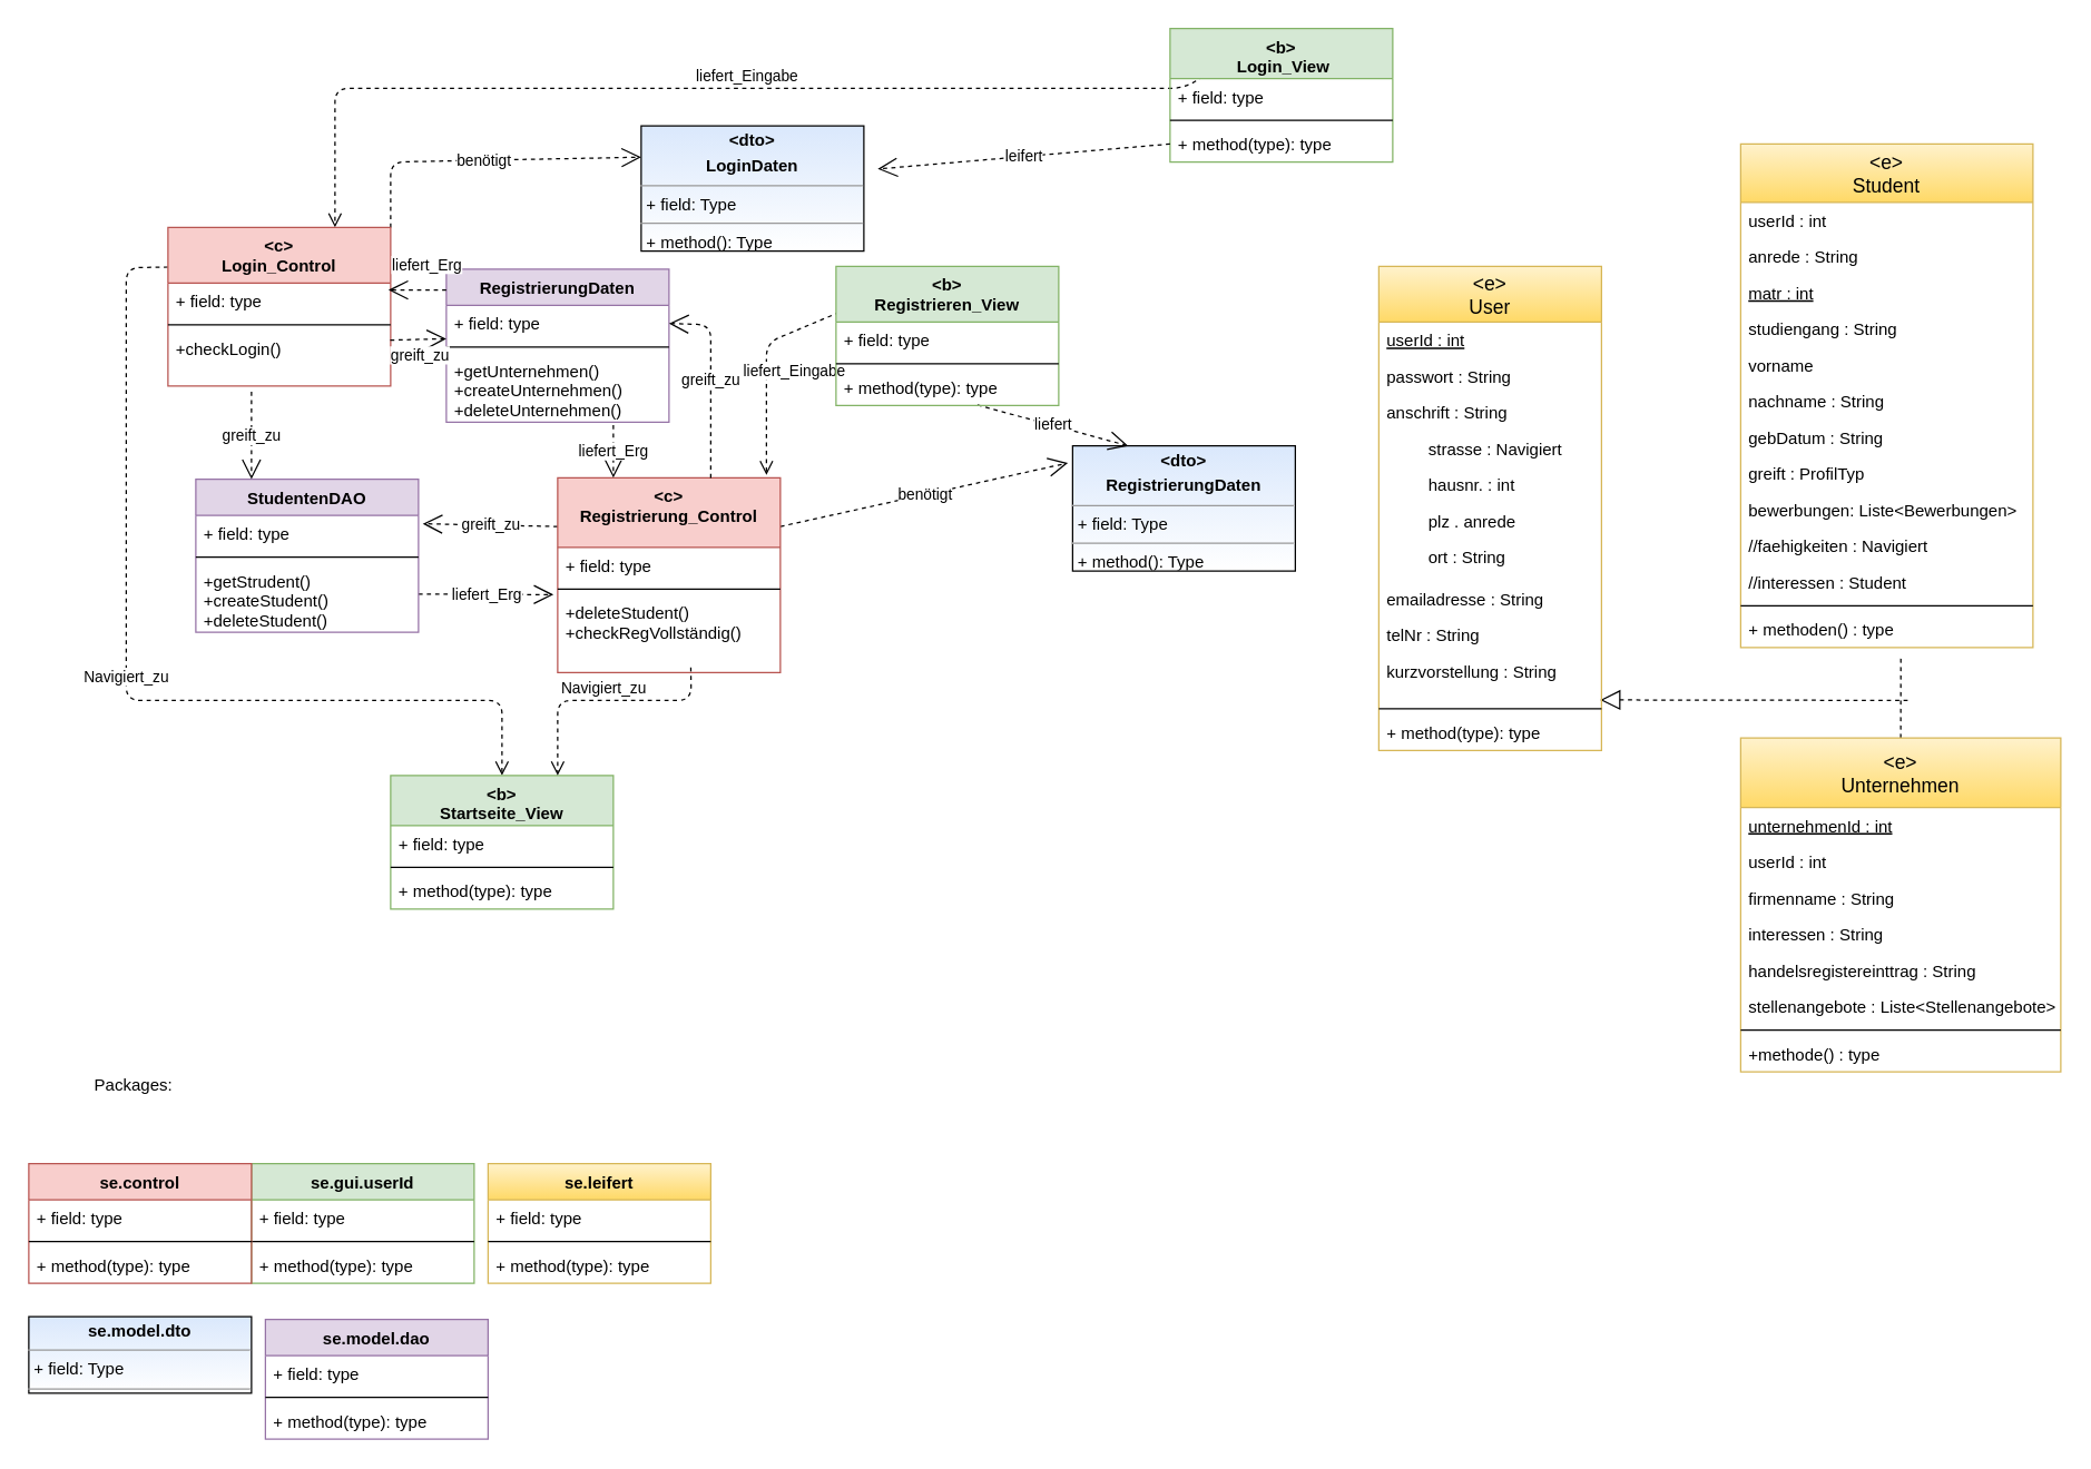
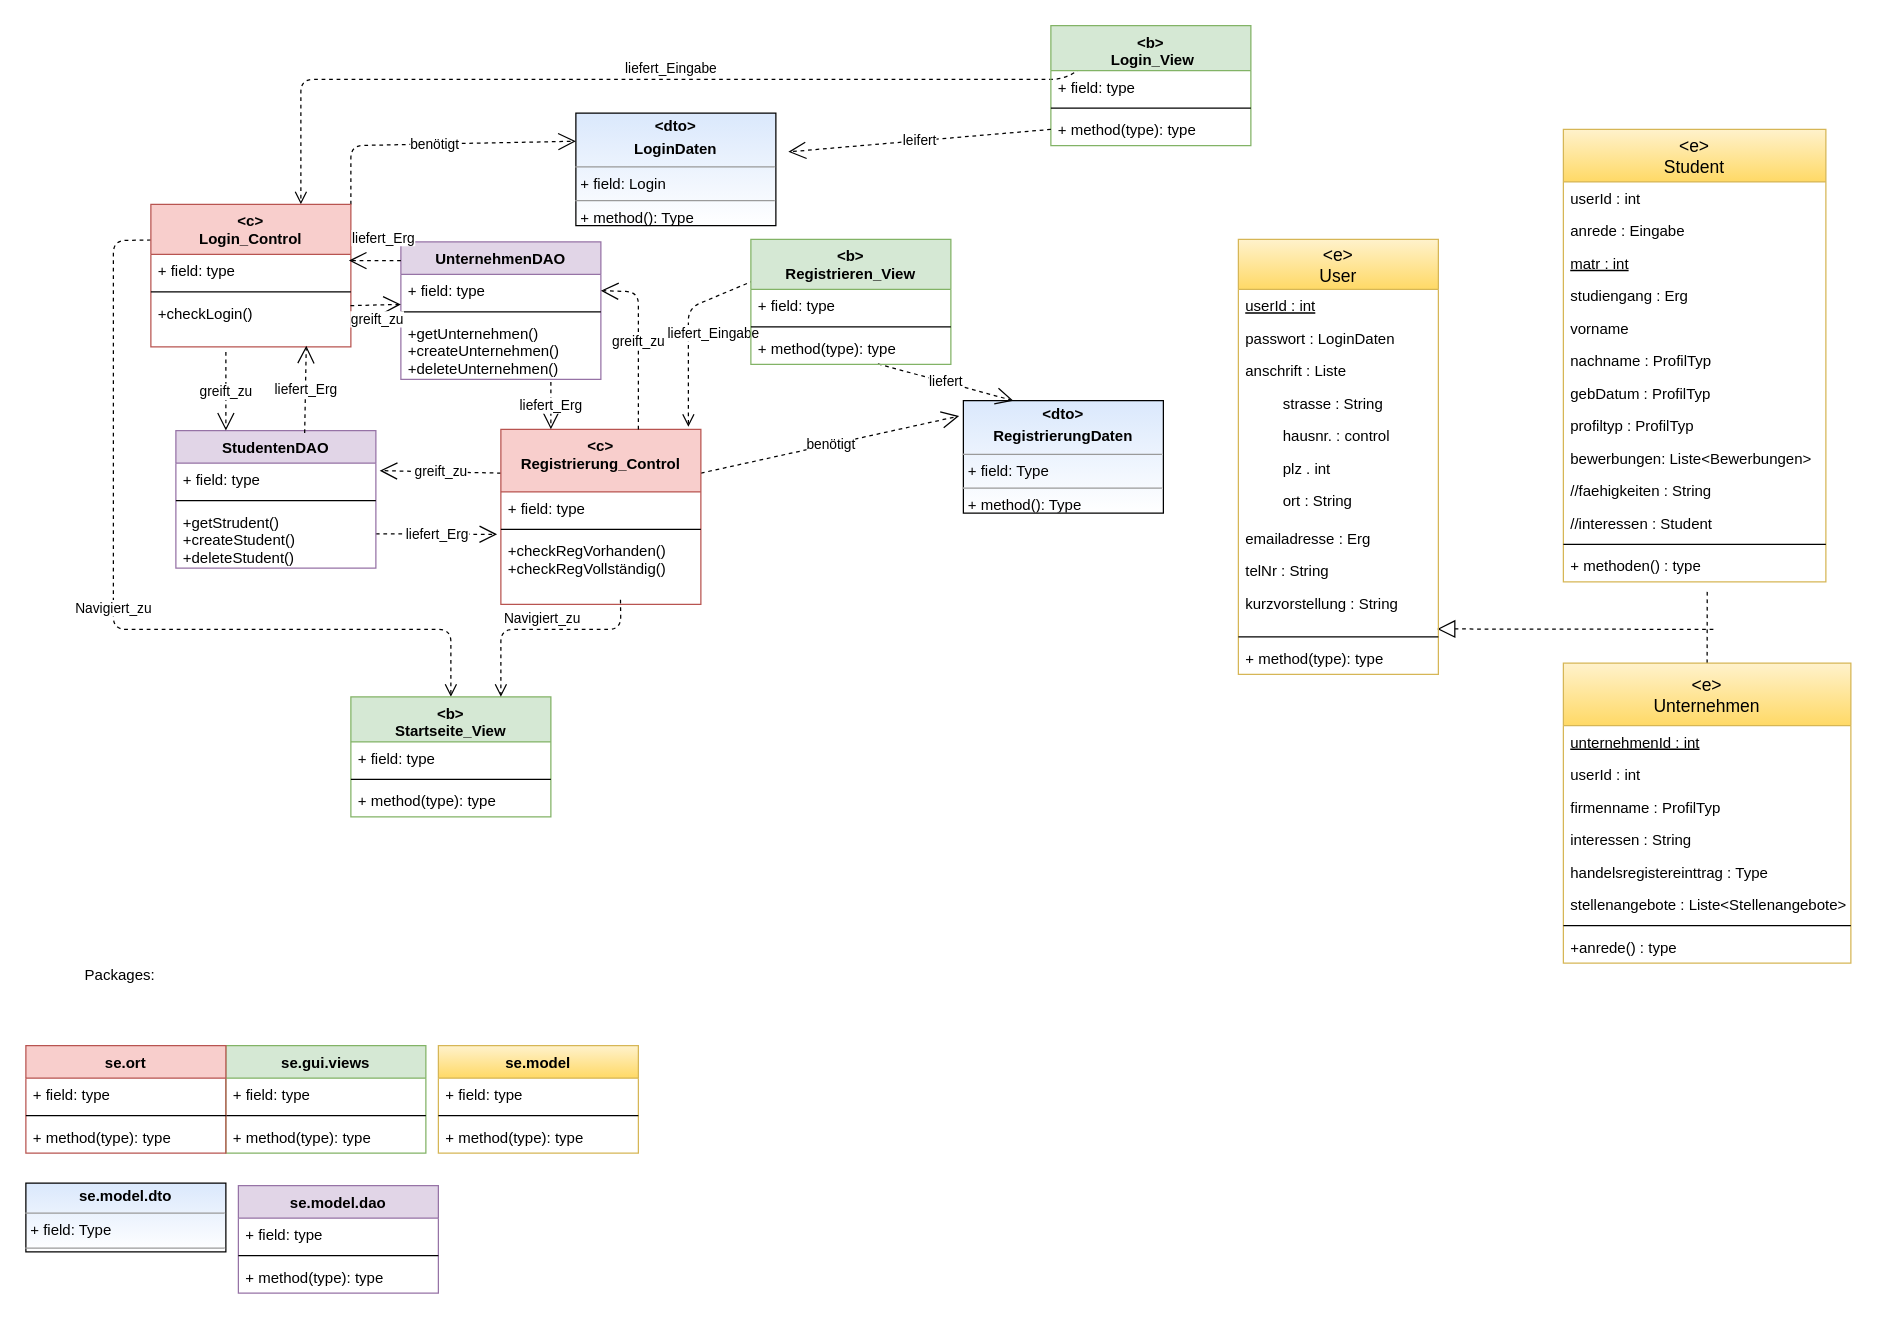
- <mxCell id="8" value="&lt;p style=&quot;margin: 0px ; margin-top: 4px ; text-align: center&quot;&gt;&lt;b&gt;&amp;lt;dto&amp;gt;&lt;/b&gt;&lt;/p&gt;&lt;p style=&quot;margin: 0px ; margin-top: 4px ; text-align: center&quot;&gt;&lt;b&gt;LoginDaten&lt;/b&gt;&lt;/p&gt;&lt;hr size=&quot;1&quot;&gt;&lt;p style=&quot;margin: 0px ; margin-left: 4px&quot;&gt;+ field: Type&lt;/p&gt;&lt;hr size=&quot;1&quot;&gt;&lt;p style=&quot;margin: 0px ; margin-left: 4px&quot;&gt;+ method(): Type&lt;/p&gt;" style="verticalAlign=top;align=left;overflow=fill;fontSize=12;fontFamily=Helvetica;html=1;fillColor=#dae8fc;gradientColor=#ffffff;gradientDirection=south;" parent="1" vertex="1"><mxGeometry x="460" y="90" width="160" height="90" as="geometry" /></mxCell>
+ <mxCell id="8" value="&lt;p style=&quot;margin: 0px ; margin-top: 4px ; text-align: center&quot;&gt;&lt;b&gt;&amp;lt;dto&amp;gt;&lt;/b&gt;&lt;/p&gt;&lt;p style=&quot;margin: 0px ; margin-top: 4px ; text-align: center&quot;&gt;&lt;b&gt;LoginDaten&lt;/b&gt;&lt;/p&gt;&lt;hr size=&quot;1&quot;&gt;&lt;p style=&quot;margin: 0px ; margin-left: 4px&quot;&gt;+ field: Login&lt;/p&gt;&lt;hr size=&quot;1&quot;&gt;&lt;p style=&quot;margin: 0px ; margin-left: 4px&quot;&gt;+ method(): Type&lt;/p&gt;" style="verticalAlign=top;align=left;overflow=fill;fontSize=12;fontFamily=Helvetica;html=1;fillColor=#dae8fc;gradientColor=#ffffff;gradientDirection=south;" parent="1" vertex="1"><mxGeometry x="460" y="90" width="160" height="90" as="geometry" /></mxCell>
- <mxCell id="70" value="anrede : String" style="text;strokeColor=none;fillColor=none;spacingLeft=4;spacingRight=4;overflow=hidden;rotatable=0;points=[[0,0.5],[1,0.5]];portConstraint=eastwest;fontSize=12;" parent="68" vertex="1"><mxGeometry y="68" width="210" height="26" as="geometry" /></mxCell>
+ <mxCell id="70" value="anrede : Eingabe" style="text;strokeColor=none;fillColor=none;spacingLeft=4;spacingRight=4;overflow=hidden;rotatable=0;points=[[0,0.5],[1,0.5]];portConstraint=eastwest;fontSize=12;" parent="68" vertex="1"><mxGeometry y="68" width="210" height="26" as="geometry" /></mxCell>
- <mxCell id="33" value="RegistrierungDaten" style="swimlane;fontStyle=1;align=center;verticalAlign=top;childLayout=stackLayout;horizontal=1;startSize=26;horizontalStack=0;resizeParent=1;resizeParentMax=0;resizeLast=0;collapsible=1;marginBottom=0;fillColor=#e1d5e7;strokeColor=#9673a6;" parent="1" vertex="1"><mxGeometry x="320" y="193" width="160" height="110" as="geometry" /></mxCell>
+ <mxCell id="33" value="UnternehmenDAO" style="swimlane;fontStyle=1;align=center;verticalAlign=top;childLayout=stackLayout;horizontal=1;startSize=26;horizontalStack=0;resizeParent=1;resizeParentMax=0;resizeLast=0;collapsible=1;marginBottom=0;fillColor=#e1d5e7;strokeColor=#9673a6;" parent="1" vertex="1"><mxGeometry x="320" y="193" width="160" height="110" as="geometry" /></mxCell>
- <mxCell id="72" value="studiengang : String" style="text;strokeColor=none;fillColor=none;spacingLeft=4;spacingRight=4;overflow=hidden;rotatable=0;points=[[0,0.5],[1,0.5]];portConstraint=eastwest;fontSize=12;" parent="68" vertex="1"><mxGeometry y="120" width="210" height="26" as="geometry" /></mxCell>
+ <mxCell id="72" value="studiengang : Erg" style="text;strokeColor=none;fillColor=none;spacingLeft=4;spacingRight=4;overflow=hidden;rotatable=0;points=[[0,0.5],[1,0.5]];portConstraint=eastwest;fontSize=12;" parent="68" vertex="1"><mxGeometry y="120" width="210" height="26" as="geometry" /></mxCell>
- <mxCell id="53" value="passwort : String" style="text;strokeColor=none;fillColor=none;spacingLeft=4;spacingRight=4;overflow=hidden;rotatable=0;points=[[0,0.5],[1,0.5]];portConstraint=eastwest;fontSize=12;" parent="51" vertex="1"><mxGeometry y="66" width="160" height="26" as="geometry" /></mxCell>
+ <mxCell id="53" value="passwort : LoginDaten" style="text;strokeColor=none;fillColor=none;spacingLeft=4;spacingRight=4;overflow=hidden;rotatable=0;points=[[0,0.5],[1,0.5]];portConstraint=eastwest;fontSize=12;" parent="51" vertex="1"><mxGeometry y="66" width="160" height="26" as="geometry" /></mxCell>
- <mxCell id="74" value="nachname : String" style="text;strokeColor=none;fillColor=none;spacingLeft=4;spacingRight=4;overflow=hidden;rotatable=0;points=[[0,0.5],[1,0.5]];portConstraint=eastwest;fontSize=12;" parent="68" vertex="1"><mxGeometry y="172" width="210" height="26" as="geometry" /></mxCell>
+ <mxCell id="74" value="nachname : ProfilTyp" style="text;strokeColor=none;fillColor=none;spacingLeft=4;spacingRight=4;overflow=hidden;rotatable=0;points=[[0,0.5],[1,0.5]];portConstraint=eastwest;fontSize=12;" parent="68" vertex="1"><mxGeometry y="172" width="210" height="26" as="geometry" /></mxCell>
- <mxCell id="54" value="anschrift : String" style="text;strokeColor=none;fillColor=none;spacingLeft=4;spacingRight=4;overflow=hidden;rotatable=0;points=[[0,0.5],[1,0.5]];portConstraint=eastwest;fontSize=12;" parent="51" vertex="1"><mxGeometry y="92" width="160" height="26" as="geometry" /></mxCell>
+ <mxCell id="54" value="anschrift : Liste" style="text;strokeColor=none;fillColor=none;spacingLeft=4;spacingRight=4;overflow=hidden;rotatable=0;points=[[0,0.5],[1,0.5]];portConstraint=eastwest;fontSize=12;" parent="51" vertex="1"><mxGeometry y="92" width="160" height="26" as="geometry" /></mxCell>
+ <mxCell id="46" value="liefert_Erg" style="endArrow=open;endSize=12;dashed=1;html=1;entryX=0.777;entryY=0.975;entryDx=0;entryDy=0;entryPerimeter=0;exitX=0.644;exitY=0.018;exitDx=0;exitDy=0;exitPerimeter=0;" parent="1" source="41" target="32" edge="1"><mxGeometry width="160" relative="1" as="geometry"><mxPoint x="310" y="436.5" as="sourcePoint" /><mxPoint x="406.96" y="430" as="targetPoint" /></mxGeometry></mxCell>
- <mxCell id="75" value="gebDatum : String" style="text;strokeColor=none;fillColor=none;spacingLeft=4;spacingRight=4;overflow=hidden;rotatable=0;points=[[0,0.5],[1,0.5]];portConstraint=eastwest;fontSize=12;" parent="68" vertex="1"><mxGeometry y="198" width="210" height="26" as="geometry" /></mxCell>
+ <mxCell id="75" value="gebDatum : ProfilTyp" style="text;strokeColor=none;fillColor=none;spacingLeft=4;spacingRight=4;overflow=hidden;rotatable=0;points=[[0,0.5],[1,0.5]];portConstraint=eastwest;fontSize=12;" parent="68" vertex="1"><mxGeometry y="198" width="210" height="26" as="geometry" /></mxCell>
- <mxCell id="55" value="strasse : Navigiert" style="shape=partialRectangle;top=0;left=0;right=0;bottom=0;align=left;verticalAlign=top;fillColor=none;spacingLeft=34;spacingRight=4;overflow=hidden;rotatable=0;points=[[0,0.5],[1,0.5]];portConstraint=eastwest;dropTarget=0;fontSize=12;" parent="51" vertex="1"><mxGeometry y="118" width="160" height="26" as="geometry" /></mxCell>
+ <mxCell id="55" value="strasse : String" style="shape=partialRectangle;top=0;left=0;right=0;bottom=0;align=left;verticalAlign=top;fillColor=none;spacingLeft=34;spacingRight=4;overflow=hidden;rotatable=0;points=[[0,0.5],[1,0.5]];portConstraint=eastwest;dropTarget=0;fontSize=12;" parent="51" vertex="1"><mxGeometry y="118" width="160" height="26" as="geometry" /></mxCell>
- <mxCell id="76" value="greift : ProfilTyp" style="text;strokeColor=none;fillColor=none;spacingLeft=4;spacingRight=4;overflow=hidden;rotatable=0;points=[[0,0.5],[1,0.5]];portConstraint=eastwest;fontSize=12;" parent="68" vertex="1"><mxGeometry y="224" width="210" height="26" as="geometry" /></mxCell>
+ <mxCell id="76" value="profiltyp : ProfilTyp" style="text;strokeColor=none;fillColor=none;spacingLeft=4;spacingRight=4;overflow=hidden;rotatable=0;points=[[0,0.5],[1,0.5]];portConstraint=eastwest;fontSize=12;" parent="68" vertex="1"><mxGeometry y="224" width="210" height="26" as="geometry" /></mxCell>
- <mxCell id="57" value="hausnr. : int" style="shape=partialRectangle;top=0;left=0;right=0;bottom=0;align=left;verticalAlign=top;fillColor=none;spacingLeft=34;spacingRight=4;overflow=hidden;rotatable=0;points=[[0,0.5],[1,0.5]];portConstraint=eastwest;dropTarget=0;fontSize=12;" parent="51" vertex="1"><mxGeometry y="144" width="160" height="26" as="geometry" /></mxCell>
+ <mxCell id="57" value="hausnr. : control" style="shape=partialRectangle;top=0;left=0;right=0;bottom=0;align=left;verticalAlign=top;fillColor=none;spacingLeft=34;spacingRight=4;overflow=hidden;rotatable=0;points=[[0,0.5],[1,0.5]];portConstraint=eastwest;dropTarget=0;fontSize=12;" parent="51" vertex="1"><mxGeometry y="144" width="160" height="26" as="geometry" /></mxCell>
- <mxCell id="59" value="plz . anrede" style="shape=partialRectangle;top=0;left=0;right=0;bottom=0;align=left;verticalAlign=top;fillColor=none;spacingLeft=34;spacingRight=4;overflow=hidden;rotatable=0;points=[[0,0.5],[1,0.5]];portConstraint=eastwest;dropTarget=0;fontSize=12;" parent="51" vertex="1"><mxGeometry y="170" width="160" height="26" as="geometry" /></mxCell>
+ <mxCell id="59" value="plz . int" style="shape=partialRectangle;top=0;left=0;right=0;bottom=0;align=left;verticalAlign=top;fillColor=none;spacingLeft=34;spacingRight=4;overflow=hidden;rotatable=0;points=[[0,0.5],[1,0.5]];portConstraint=eastwest;dropTarget=0;fontSize=12;" parent="51" vertex="1"><mxGeometry y="170" width="160" height="26" as="geometry" /></mxCell>
- <mxCell id="78" value="//faehigkeiten : Navigiert" style="text;strokeColor=none;fillColor=none;spacingLeft=4;spacingRight=4;overflow=hidden;rotatable=0;points=[[0,0.5],[1,0.5]];portConstraint=eastwest;fontSize=12;" parent="68" vertex="1"><mxGeometry y="276" width="210" height="26" as="geometry" /></mxCell>
+ <mxCell id="78" value="//faehigkeiten : String" style="text;strokeColor=none;fillColor=none;spacingLeft=4;spacingRight=4;overflow=hidden;rotatable=0;points=[[0,0.5],[1,0.5]];portConstraint=eastwest;fontSize=12;" parent="68" vertex="1"><mxGeometry y="276" width="210" height="26" as="geometry" /></mxCell>
- <mxCell id="63" value="emailadresse : String" style="text;strokeColor=none;fillColor=none;spacingLeft=4;spacingRight=4;overflow=hidden;rotatable=0;points=[[0,0.5],[1,0.5]];portConstraint=eastwest;fontSize=12;" parent="51" vertex="1"><mxGeometry y="226" width="160" height="26" as="geometry" /></mxCell>
+ <mxCell id="63" value="emailadresse : Erg" style="text;strokeColor=none;fillColor=none;spacingLeft=4;spacingRight=4;overflow=hidden;rotatable=0;points=[[0,0.5],[1,0.5]];portConstraint=eastwest;fontSize=12;" parent="51" vertex="1"><mxGeometry y="226" width="160" height="26" as="geometry" /></mxCell>
- <mxCell id="40" value="+deleteStudent()&#10;+checkRegVollständig()" style="text;strokeColor=none;fillColor=none;align=left;verticalAlign=top;spacingLeft=4;spacingRight=4;overflow=hidden;rotatable=0;points=[[0,0.5],[1,0.5]];portConstraint=eastwest;" parent="37" vertex="1"><mxGeometry y="84" width="160" height="56" as="geometry" /></mxCell>
+ <mxCell id="40" value="+checkRegVorhanden()&#10;+checkRegVollständig()" style="text;strokeColor=none;fillColor=none;align=left;verticalAlign=top;spacingLeft=4;spacingRight=4;overflow=hidden;rotatable=0;points=[[0,0.5],[1,0.5]];portConstraint=eastwest;" parent="37" vertex="1"><mxGeometry y="84" width="160" height="56" as="geometry" /></mxCell>
- <mxCell id="86" value="firmenname : String" style="text;strokeColor=none;fillColor=none;spacingLeft=4;spacingRight=4;overflow=hidden;rotatable=0;points=[[0,0.5],[1,0.5]];portConstraint=eastwest;fontSize=12;" parent="83" vertex="1"><mxGeometry y="102" width="230" height="26" as="geometry" /></mxCell>
+ <mxCell id="86" value="firmenname : ProfilTyp" style="text;strokeColor=none;fillColor=none;spacingLeft=4;spacingRight=4;overflow=hidden;rotatable=0;points=[[0,0.5],[1,0.5]];portConstraint=eastwest;fontSize=12;" parent="83" vertex="1"><mxGeometry y="102" width="230" height="26" as="geometry" /></mxCell>
- <mxCell id="88" value="handelsregistereinttrag : String" style="text;strokeColor=none;fillColor=none;spacingLeft=4;spacingRight=4;overflow=hidden;rotatable=0;points=[[0,0.5],[1,0.5]];portConstraint=eastwest;fontSize=12;" parent="83" vertex="1"><mxGeometry y="154" width="230" height="26" as="geometry" /></mxCell>
+ <mxCell id="88" value="handelsregistereinttrag : Type" style="text;strokeColor=none;fillColor=none;spacingLeft=4;spacingRight=4;overflow=hidden;rotatable=0;points=[[0,0.5],[1,0.5]];portConstraint=eastwest;fontSize=12;" parent="83" vertex="1"><mxGeometry y="154" width="230" height="26" as="geometry" /></mxCell>
- <mxCell id="91" value="+methode() : type" style="text;strokeColor=none;fillColor=none;spacingLeft=4;spacingRight=4;overflow=hidden;rotatable=0;points=[[0,0.5],[1,0.5]];portConstraint=eastwest;fontSize=12;" parent="83" vertex="1"><mxGeometry y="214" width="230" height="26" as="geometry" /></mxCell>
+ <mxCell id="91" value="+anrede() : type" style="text;strokeColor=none;fillColor=none;spacingLeft=4;spacingRight=4;overflow=hidden;rotatable=0;points=[[0,0.5],[1,0.5]];portConstraint=eastwest;fontSize=12;" parent="83" vertex="1"><mxGeometry y="214" width="230" height="26" as="geometry" /></mxCell>
- <mxCell id="104" value="se.control" style="swimlane;fontStyle=1;align=center;verticalAlign=top;childLayout=stackLayout;horizontal=1;startSize=26;horizontalStack=0;resizeParent=1;resizeParentMax=0;resizeLast=0;collapsible=1;marginBottom=0;fillColor=#f8cecc;strokeColor=#b85450;" parent="1" vertex="1"><mxGeometry x="20" y="836" width="160" height="86" as="geometry" /></mxCell>
+ <mxCell id="104" value="se.ort" style="swimlane;fontStyle=1;align=center;verticalAlign=top;childLayout=stackLayout;horizontal=1;startSize=26;horizontalStack=0;resizeParent=1;resizeParentMax=0;resizeLast=0;collapsible=1;marginBottom=0;fillColor=#f8cecc;strokeColor=#b85450;" parent="1" vertex="1"><mxGeometry x="20" y="836" width="160" height="86" as="geometry" /></mxCell>
- <mxCell id="96" value="se.gui.userId" style="swimlane;fontStyle=1;align=center;verticalAlign=top;childLayout=stackLayout;horizontal=1;startSize=26;horizontalStack=0;resizeParent=1;resizeParentMax=0;resizeLast=0;collapsible=1;marginBottom=0;fillColor=#d5e8d4;strokeColor=#82b366;" parent="1" vertex="1"><mxGeometry x="180" y="836" width="160" height="86" as="geometry" /></mxCell>
+ <mxCell id="96" value="se.gui.views" style="swimlane;fontStyle=1;align=center;verticalAlign=top;childLayout=stackLayout;horizontal=1;startSize=26;horizontalStack=0;resizeParent=1;resizeParentMax=0;resizeLast=0;collapsible=1;marginBottom=0;fillColor=#d5e8d4;strokeColor=#82b366;" parent="1" vertex="1"><mxGeometry x="180" y="836" width="160" height="86" as="geometry" /></mxCell>
- <mxCell id="92" value="se.leifert" style="swimlane;fontStyle=1;align=center;verticalAlign=top;childLayout=stackLayout;horizontal=1;startSize=26;horizontalStack=0;resizeParent=1;resizeParentMax=0;resizeLast=0;collapsible=1;marginBottom=0;fillColor=#fff2cc;strokeColor=#d6b656;gradientColor=#ffd966;" parent="1" vertex="1"><mxGeometry x="350" y="836" width="160" height="86" as="geometry" /></mxCell>
+ <mxCell id="92" value="se.model" style="swimlane;fontStyle=1;align=center;verticalAlign=top;childLayout=stackLayout;horizontal=1;startSize=26;horizontalStack=0;resizeParent=1;resizeParentMax=0;resizeLast=0;collapsible=1;marginBottom=0;fillColor=#fff2cc;strokeColor=#d6b656;gradientColor=#ffd966;" parent="1" vertex="1"><mxGeometry x="350" y="836" width="160" height="86" as="geometry" /></mxCell>
